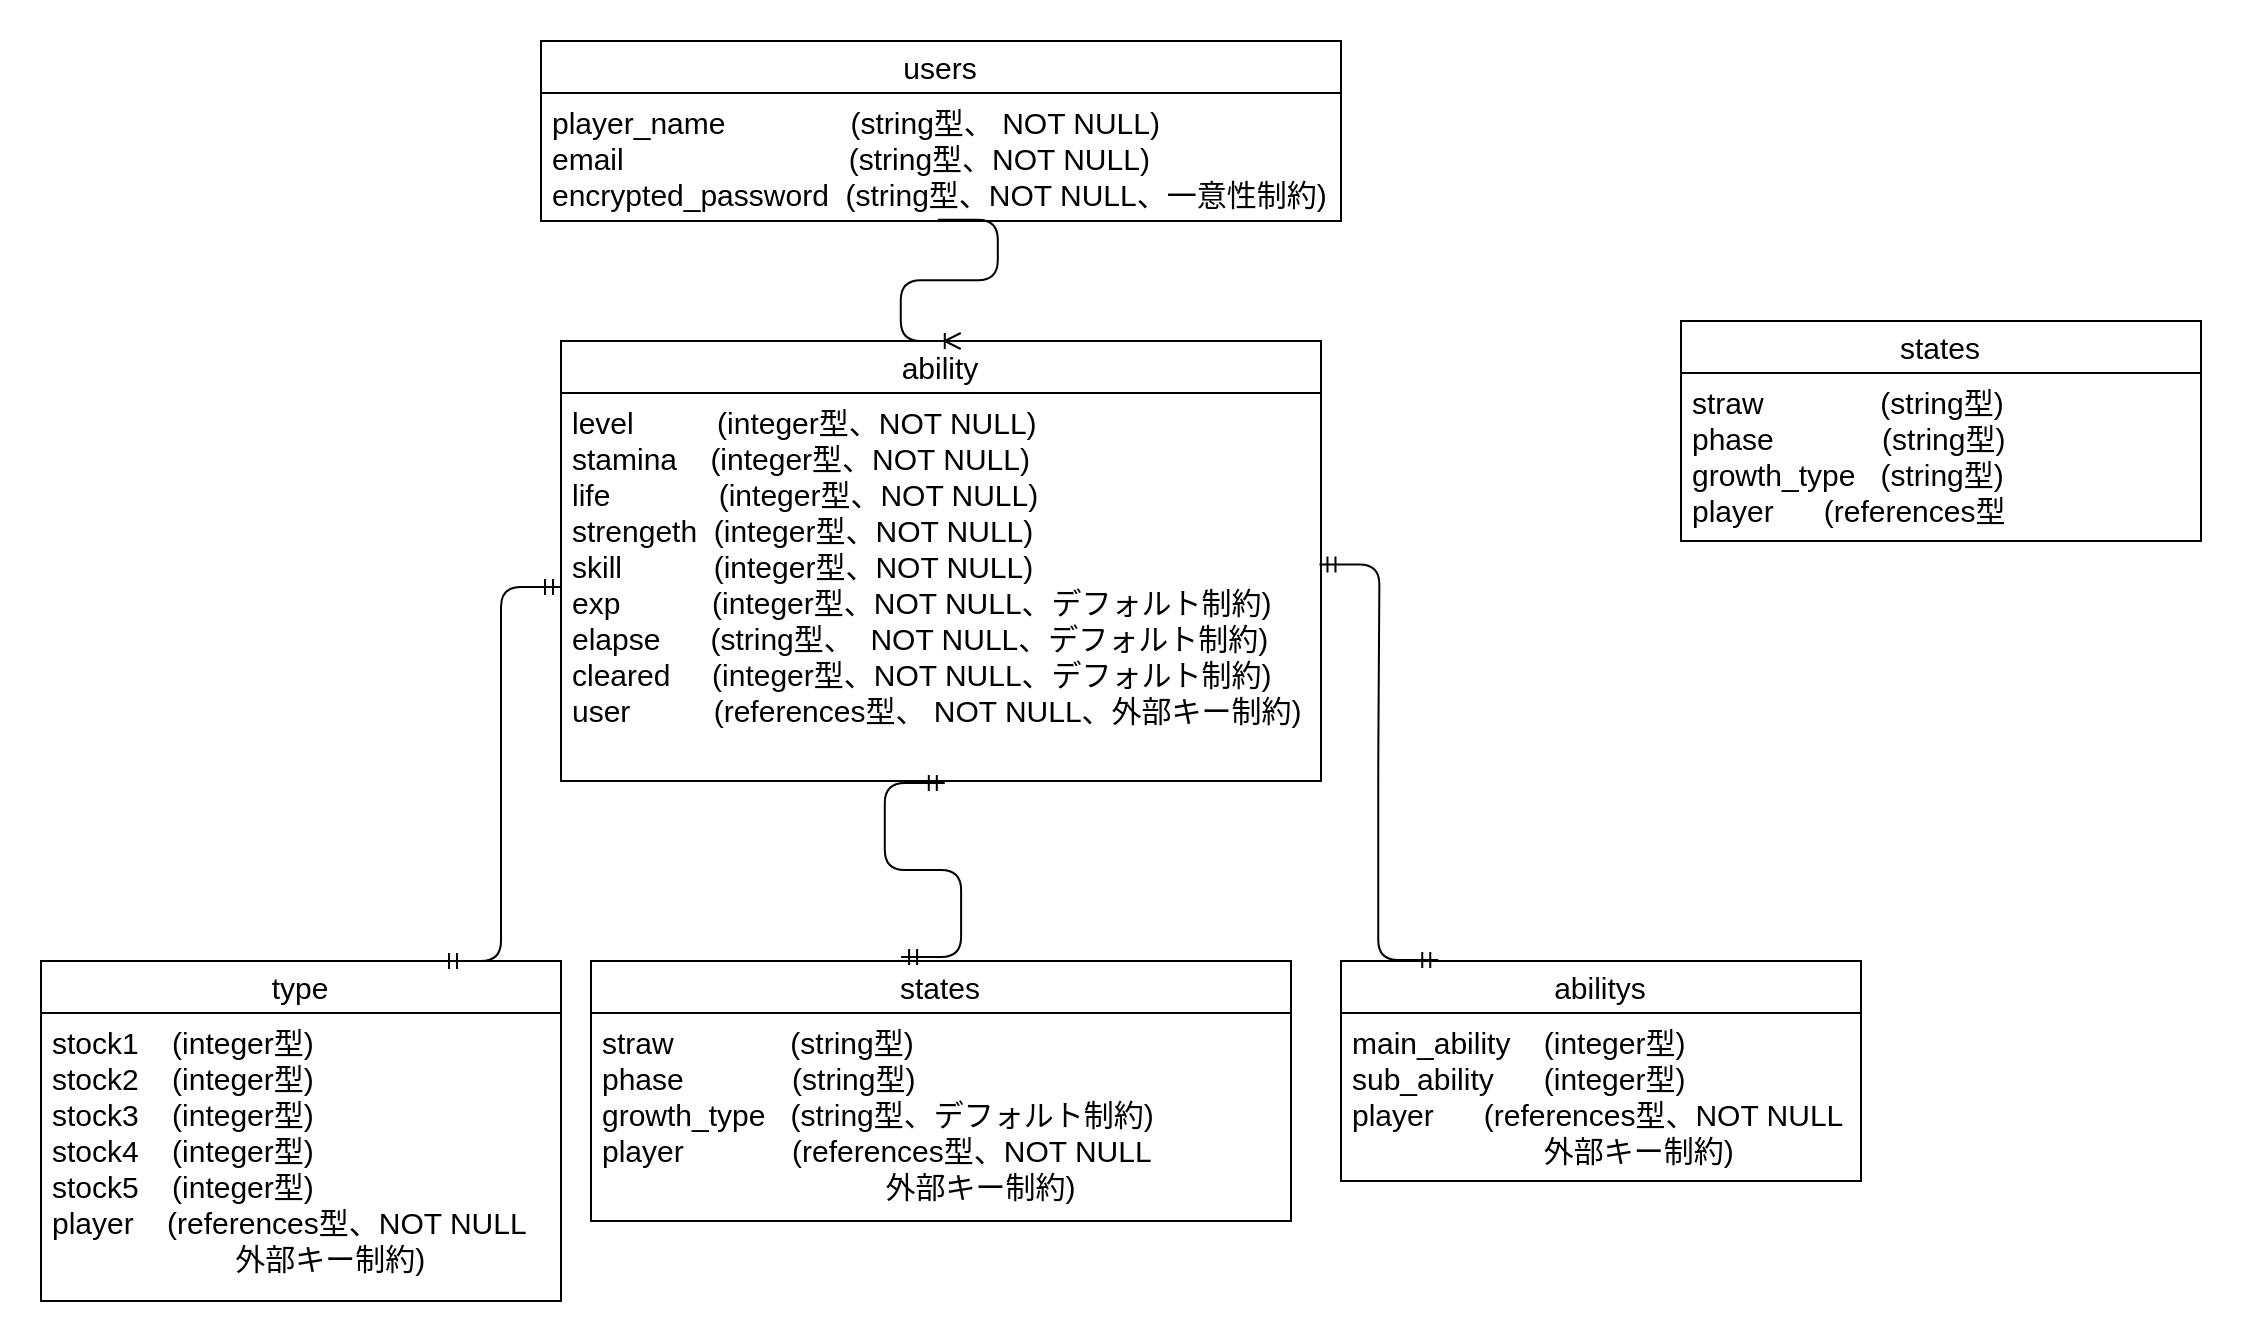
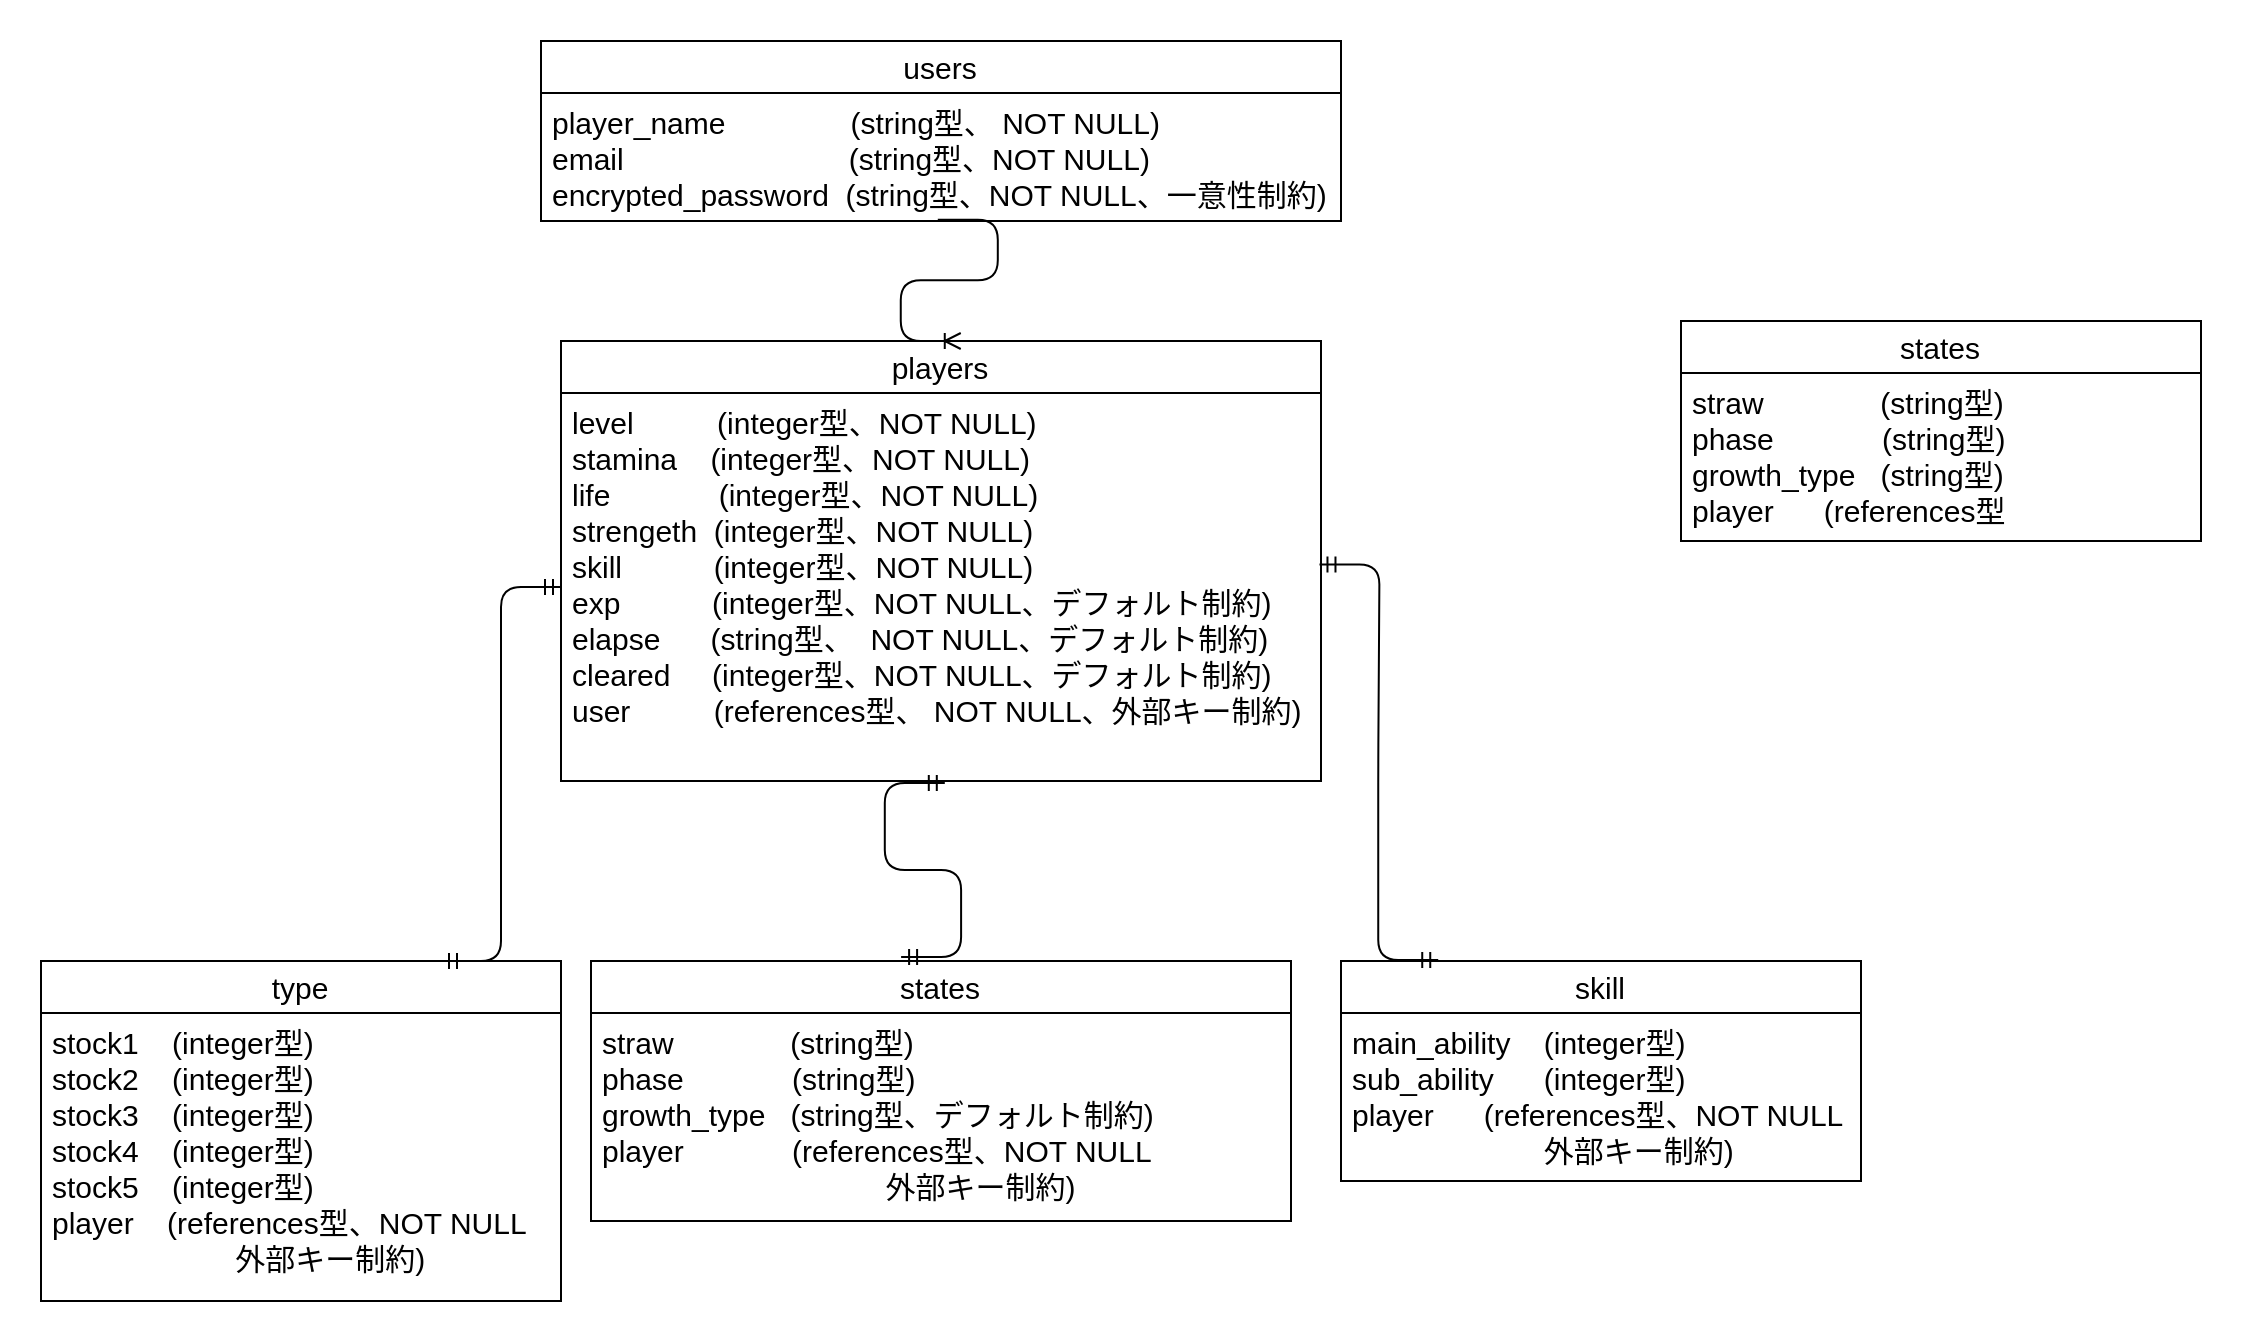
- <mxCell id="4" value="ability" style="swimlane;fontStyle=0;childLayout=stackLayout;horizontal=1;startSize=26;horizontalStack=0;resizeParent=1;resizeParentMax=0;resizeLast=0;collapsible=1;marginBottom=0;align=center;fontSize=15;" parent="1" vertex="1"><mxGeometry x="280" y="170" width="380" height="220" as="geometry" /></mxCell>
+ <mxCell id="4" value="players" style="swimlane;fontStyle=0;childLayout=stackLayout;horizontal=1;startSize=26;horizontalStack=0;resizeParent=1;resizeParentMax=0;resizeLast=0;collapsible=1;marginBottom=0;align=center;fontSize=15;" parent="1" vertex="1"><mxGeometry x="280" y="170" width="380" height="220" as="geometry" /></mxCell>
- <mxCell id="8" value="abilitys" style="swimlane;fontStyle=0;childLayout=stackLayout;horizontal=1;startSize=26;horizontalStack=0;resizeParent=1;resizeParentMax=0;resizeLast=0;collapsible=1;marginBottom=0;align=center;fontSize=15;" parent="1" vertex="1"><mxGeometry x="670" y="480" width="260" height="110" as="geometry" /></mxCell>
+ <mxCell id="8" value="skill" style="swimlane;fontStyle=0;childLayout=stackLayout;horizontal=1;startSize=26;horizontalStack=0;resizeParent=1;resizeParentMax=0;resizeLast=0;collapsible=1;marginBottom=0;align=center;fontSize=15;" parent="1" vertex="1"><mxGeometry x="670" y="480" width="260" height="110" as="geometry" /></mxCell>
